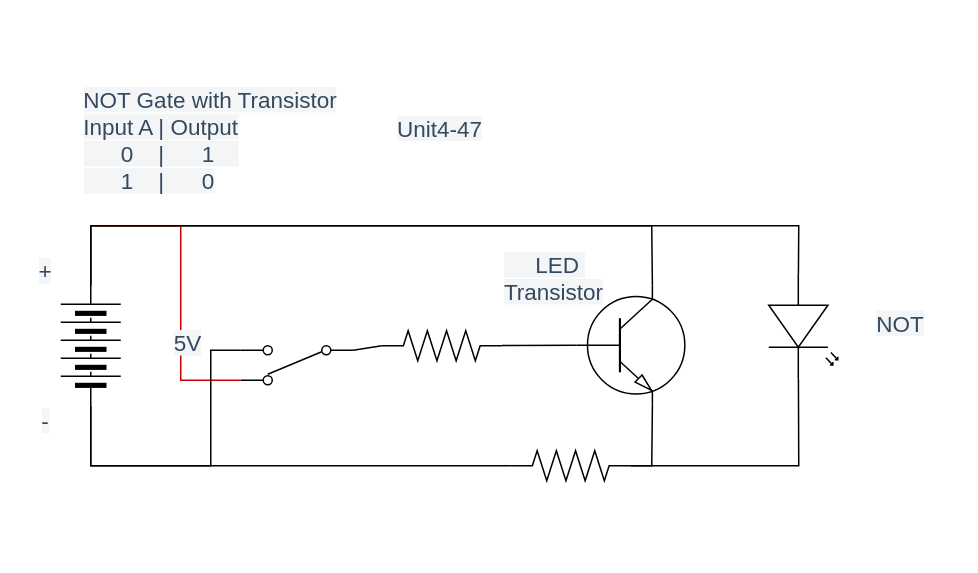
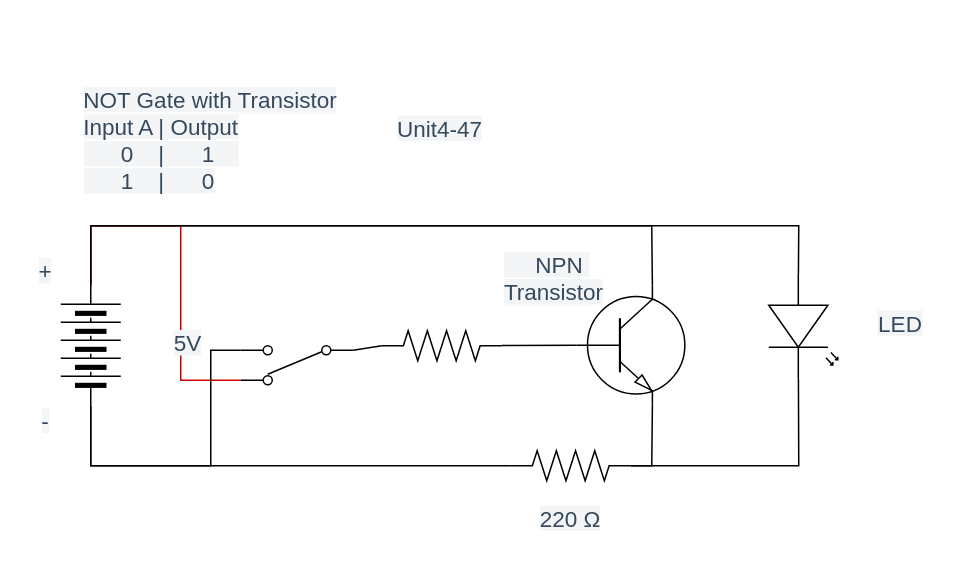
- <mxCell id="24" value="&lt;div style=&quot;text-align: left&quot;&gt;&lt;font color=&quot;#34495e&quot;&gt;&lt;span style=&quot;font-size: 15px ; background-color: rgb(244 , 245 , 246)&quot;&gt;&amp;nbsp; &amp;nbsp; &amp;nbsp;LED&amp;nbsp;&lt;/span&gt;&lt;/font&gt;&lt;/div&gt;&lt;div style=&quot;text-align: left&quot;&gt;&lt;font color=&quot;#34495e&quot;&gt;&lt;span style=&quot;font-size: 15px ; background-color: rgb(244 , 245 , 246)&quot;&gt;Transistor&lt;/span&gt;&lt;/font&gt;&lt;/div&gt;" style="text;html=1;strokeColor=none;fillColor=none;align=center;verticalAlign=middle;whiteSpace=wrap;rounded=0;" parent="1" vertex="1"><mxGeometry x="334" y="165" width="70" height="40" as="geometry" /></mxCell>
+ <mxCell id="24" value="&lt;div style=&quot;text-align: left&quot;&gt;&lt;font color=&quot;#34495e&quot;&gt;&lt;span style=&quot;font-size: 15px ; background-color: rgb(244 , 245 , 246)&quot;&gt;&amp;nbsp; &amp;nbsp; &amp;nbsp;NPN&amp;nbsp;&lt;/span&gt;&lt;/font&gt;&lt;/div&gt;&lt;div style=&quot;text-align: left&quot;&gt;&lt;font color=&quot;#34495e&quot;&gt;&lt;span style=&quot;font-size: 15px ; background-color: rgb(244 , 245 , 246)&quot;&gt;Transistor&lt;/span&gt;&lt;/font&gt;&lt;/div&gt;" style="text;html=1;strokeColor=none;fillColor=none;align=center;verticalAlign=middle;whiteSpace=wrap;rounded=0;" parent="1" vertex="1"><mxGeometry x="334" y="165" width="70" height="40" as="geometry" /></mxCell>
- <mxCell id="18" value="&lt;div style=&quot;text-align: left&quot;&gt;&lt;font color=&quot;#34495e&quot;&gt;&lt;span style=&quot;font-size: 15px ; background-color: rgb(244 , 245 , 246)&quot;&gt;NOT&lt;/span&gt;&lt;/font&gt;&lt;/div&gt;" style="text;html=1;strokeColor=none;fillColor=none;align=center;verticalAlign=middle;whiteSpace=wrap;rounded=0;" parent="1" vertex="1"><mxGeometry x="570" y="200" width="60" height="30" as="geometry" /></mxCell>
+ <mxCell id="18" value="&lt;div style=&quot;text-align: left&quot;&gt;&lt;font color=&quot;#34495e&quot;&gt;&lt;span style=&quot;font-size: 15px ; background-color: rgb(244 , 245 , 246)&quot;&gt;LED&lt;/span&gt;&lt;/font&gt;&lt;/div&gt;" style="text;html=1;strokeColor=none;fillColor=none;align=center;verticalAlign=middle;whiteSpace=wrap;rounded=0;" parent="1" vertex="1"><mxGeometry x="570" y="200" width="60" height="30" as="geometry" /></mxCell>
+ <mxCell id="4" value="&lt;span style=&quot;color: rgb(52 , 73 , 94) ; font-family: , sans-serif ; font-size: 15px ; text-align: left ; background-color: rgb(244 , 245 , 246)&quot;&gt;220 Ω&lt;/span&gt;" style="text;html=1;align=center;verticalAlign=middle;whiteSpace=wrap;rounded=0;" parent="1" vertex="1"><mxGeometry x="350" y="330" width="60" height="30" as="geometry" /></mxCell>
